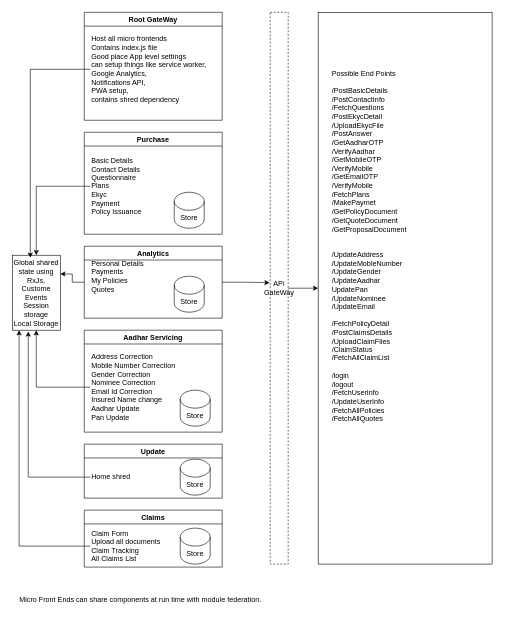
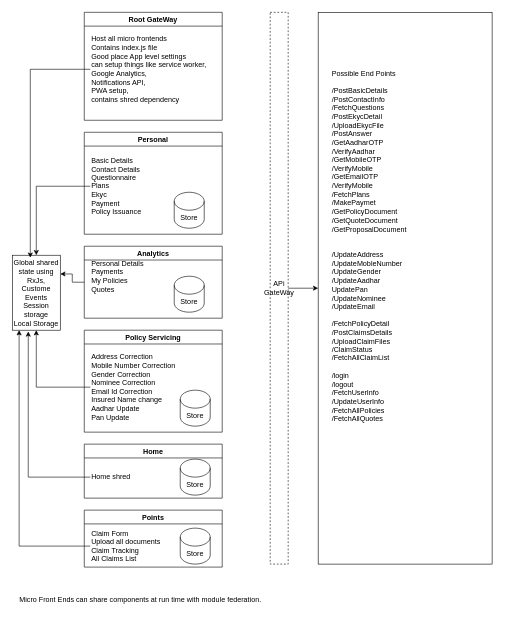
- <mxCell id="2" value="Purchase" style="swimlane;fillColor=default;" parent="1" vertex="1"><mxGeometry x="140" y="220" width="230" height="170" as="geometry" /></mxCell>
+ <mxCell id="2" value="Personal" style="swimlane;fillColor=default;" parent="1" vertex="1"><mxGeometry x="140" y="220" width="230" height="170" as="geometry" /></mxCell>
- <mxCell id="9" style="edgeStyle=orthogonalEdgeStyle;rounded=0;orthogonalLoop=1;jettySize=auto;html=1;entryX=-0.033;entryY=0.49;entryDx=0;entryDy=0;entryPerimeter=0;" parent="1" source="10" target="28" edge="1"><mxGeometry relative="1" as="geometry" /></mxCell>
- <mxCell id="5" value="Aadhar Servicing" style="swimlane;fillColor=none;" parent="1" vertex="1"><mxGeometry x="140" y="550" width="230" height="170" as="geometry" /></mxCell>
+ <mxCell id="5" value="Policy Servicing" style="swimlane;fillColor=none;" parent="1" vertex="1"><mxGeometry x="140" y="550" width="230" height="170" as="geometry" /></mxCell>
- <mxCell id="16" value="Update" style="swimlane;fillColor=none;" parent="1" vertex="1"><mxGeometry x="140" y="740" width="230" height="90" as="geometry" /></mxCell>
+ <mxCell id="16" value="Home" style="swimlane;fillColor=none;" parent="1" vertex="1"><mxGeometry x="140" y="740" width="230" height="90" as="geometry" /></mxCell>
- <mxCell id="13" value="Claims" style="swimlane;fillColor=none;" parent="1" vertex="1"><mxGeometry x="140" y="850" width="230" height="95" as="geometry" /></mxCell>
+ <mxCell id="13" value="Points" style="swimlane;fillColor=none;" parent="1" vertex="1"><mxGeometry x="140" y="850" width="230" height="95" as="geometry" /></mxCell>
